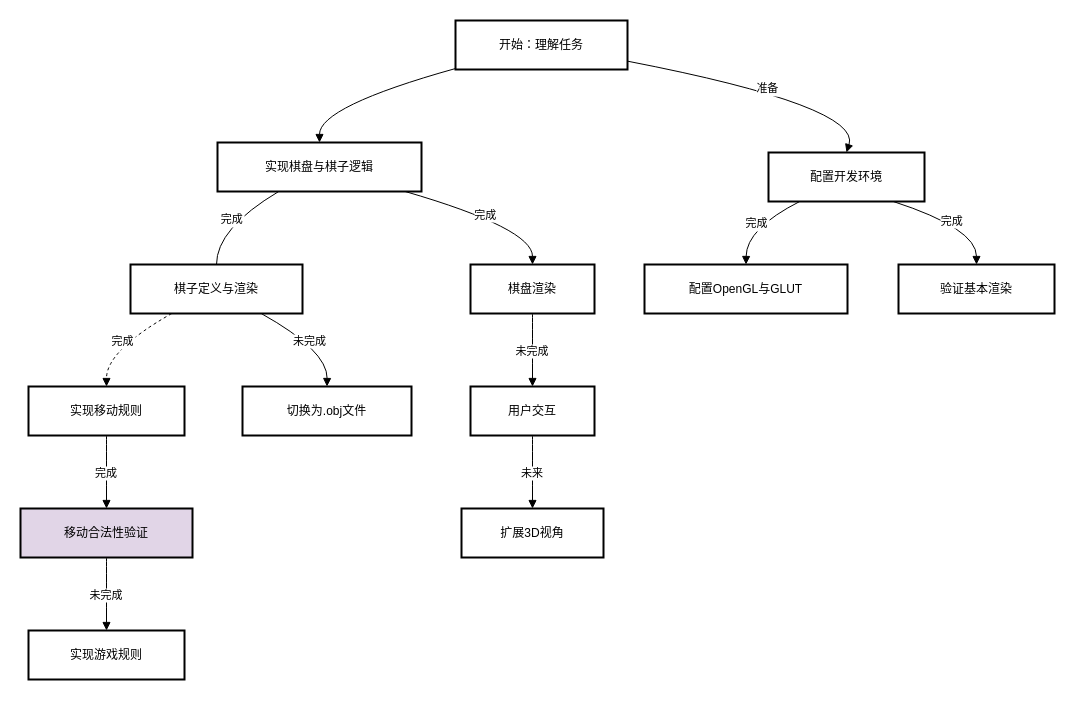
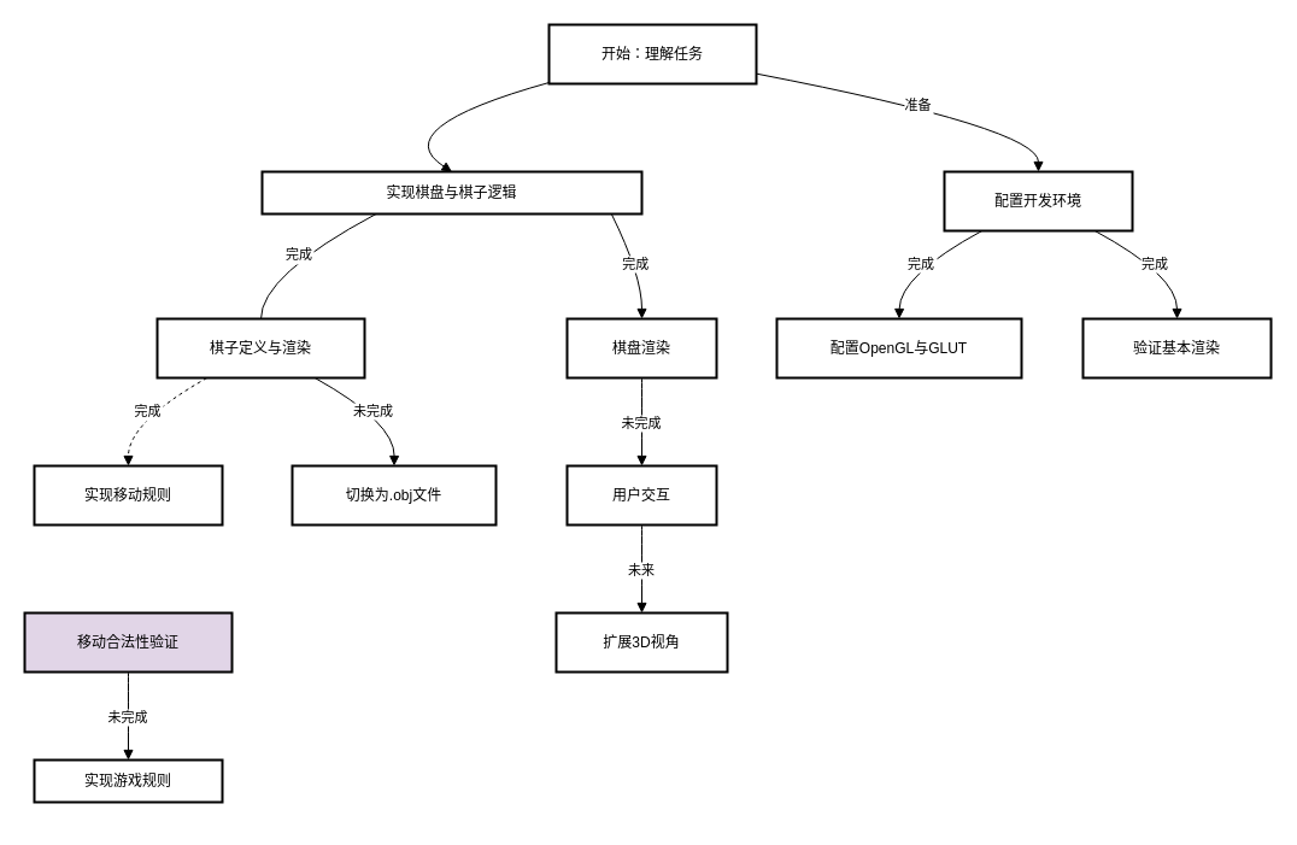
- <mxCell id="3" value="实现棋盘与棋子逻辑" style="whiteSpace=wrap;strokeWidth=2;" vertex="1" parent="1"><mxGeometry x="217" y="142" width="204" height="49" as="geometry" /></mxCell>
+ <mxCell id="3" value="实现棋盘与棋子逻辑" style="whiteSpace=wrap;strokeWidth=2;" vertex="1" parent="1"><mxGeometry x="217" y="142" width="315" height="35" as="geometry" /></mxCell>
- <mxCell id="12" value="配置开发环境" style="whiteSpace=wrap;strokeWidth=2;" vertex="1" parent="1"><mxGeometry x="768" y="152" width="156" height="49" as="geometry" /></mxCell>
+ <mxCell id="12" value="配置开发环境" style="whiteSpace=wrap;strokeWidth=2;" vertex="1" parent="1"><mxGeometry x="783" y="142" width="156" height="49" as="geometry" /></mxCell>
- <mxCell id="19" value="完成" style="curved=1;startArrow=none;endArrow=block;exitX=0.5;exitY=1;entryX=0.5;entryY=0;rounded=0;" edge="1" parent="1" source="6" target="7"><mxGeometry relative="1" as="geometry"><Array as="points" /></mxGeometry></mxCell>
- <mxCell id="8" value="实现游戏规则" style="whiteSpace=wrap;strokeWidth=2;" vertex="1" parent="1"><mxGeometry x="28" y="630" width="156" height="49" as="geometry" /></mxCell>
+ <mxCell id="8" value="实现游戏规则" style="whiteSpace=wrap;strokeWidth=2;" vertex="1" parent="1"><mxGeometry x="28" y="630" width="156" height="35" as="geometry" /></mxCell>
